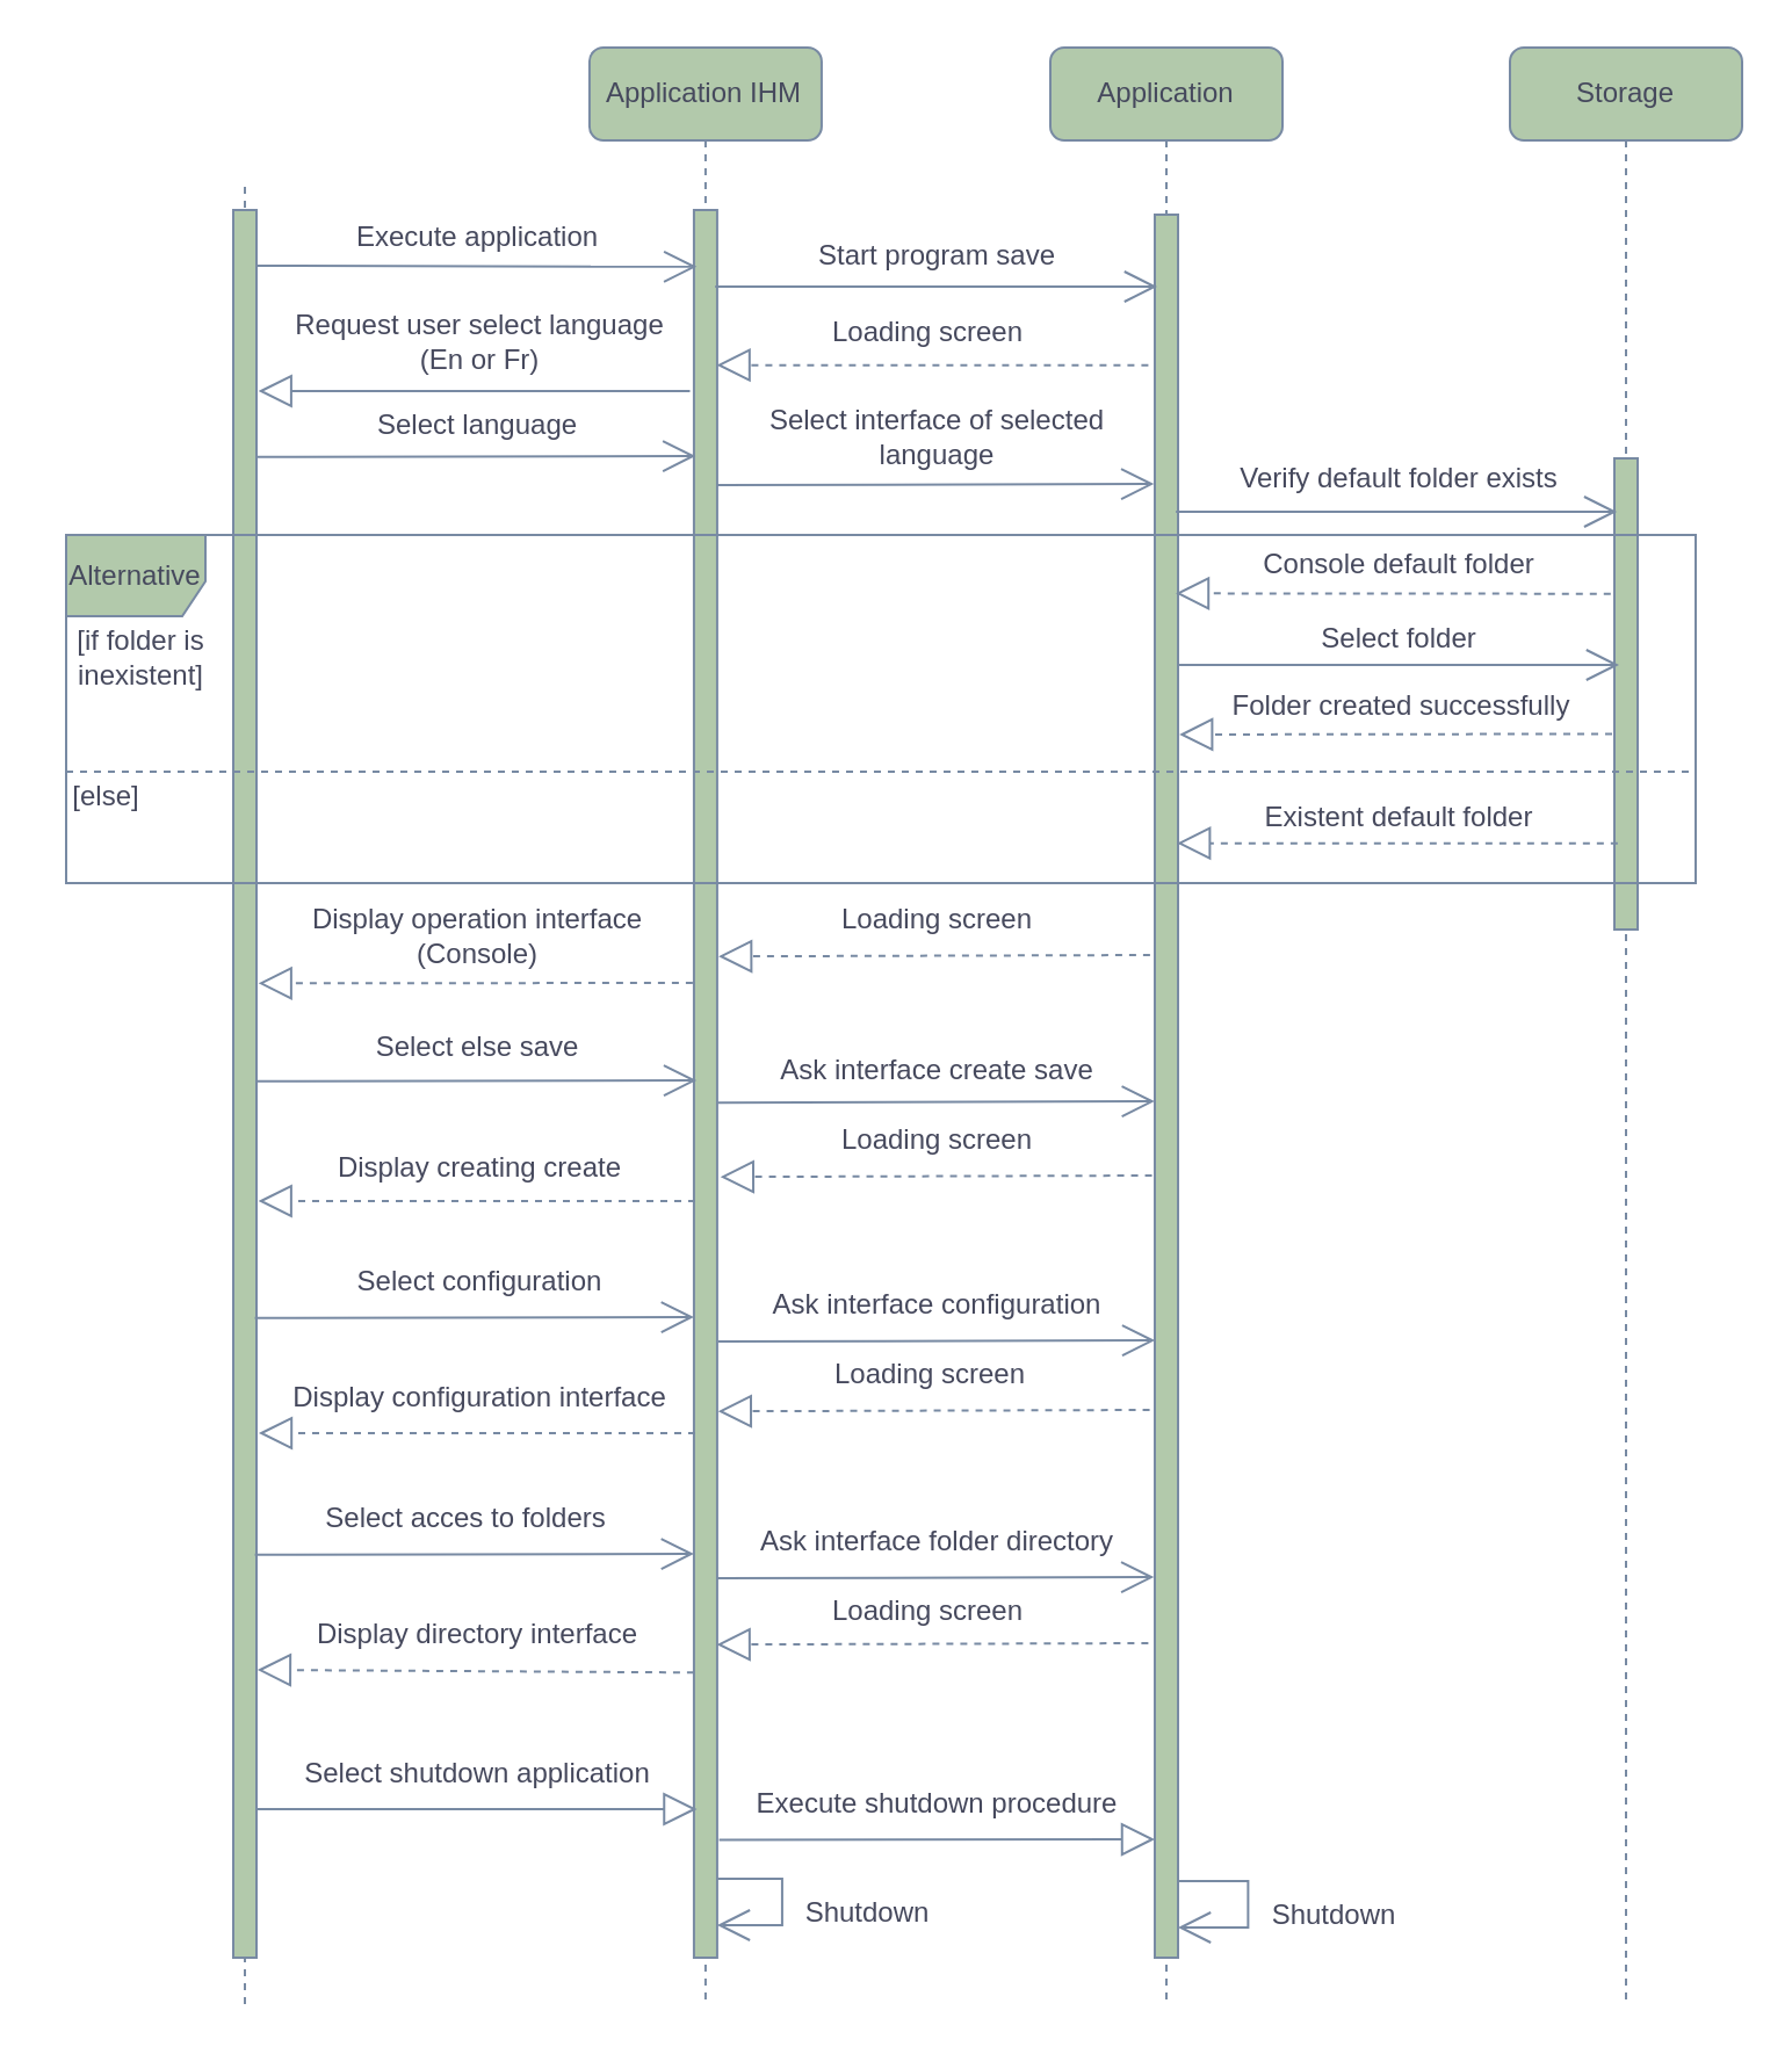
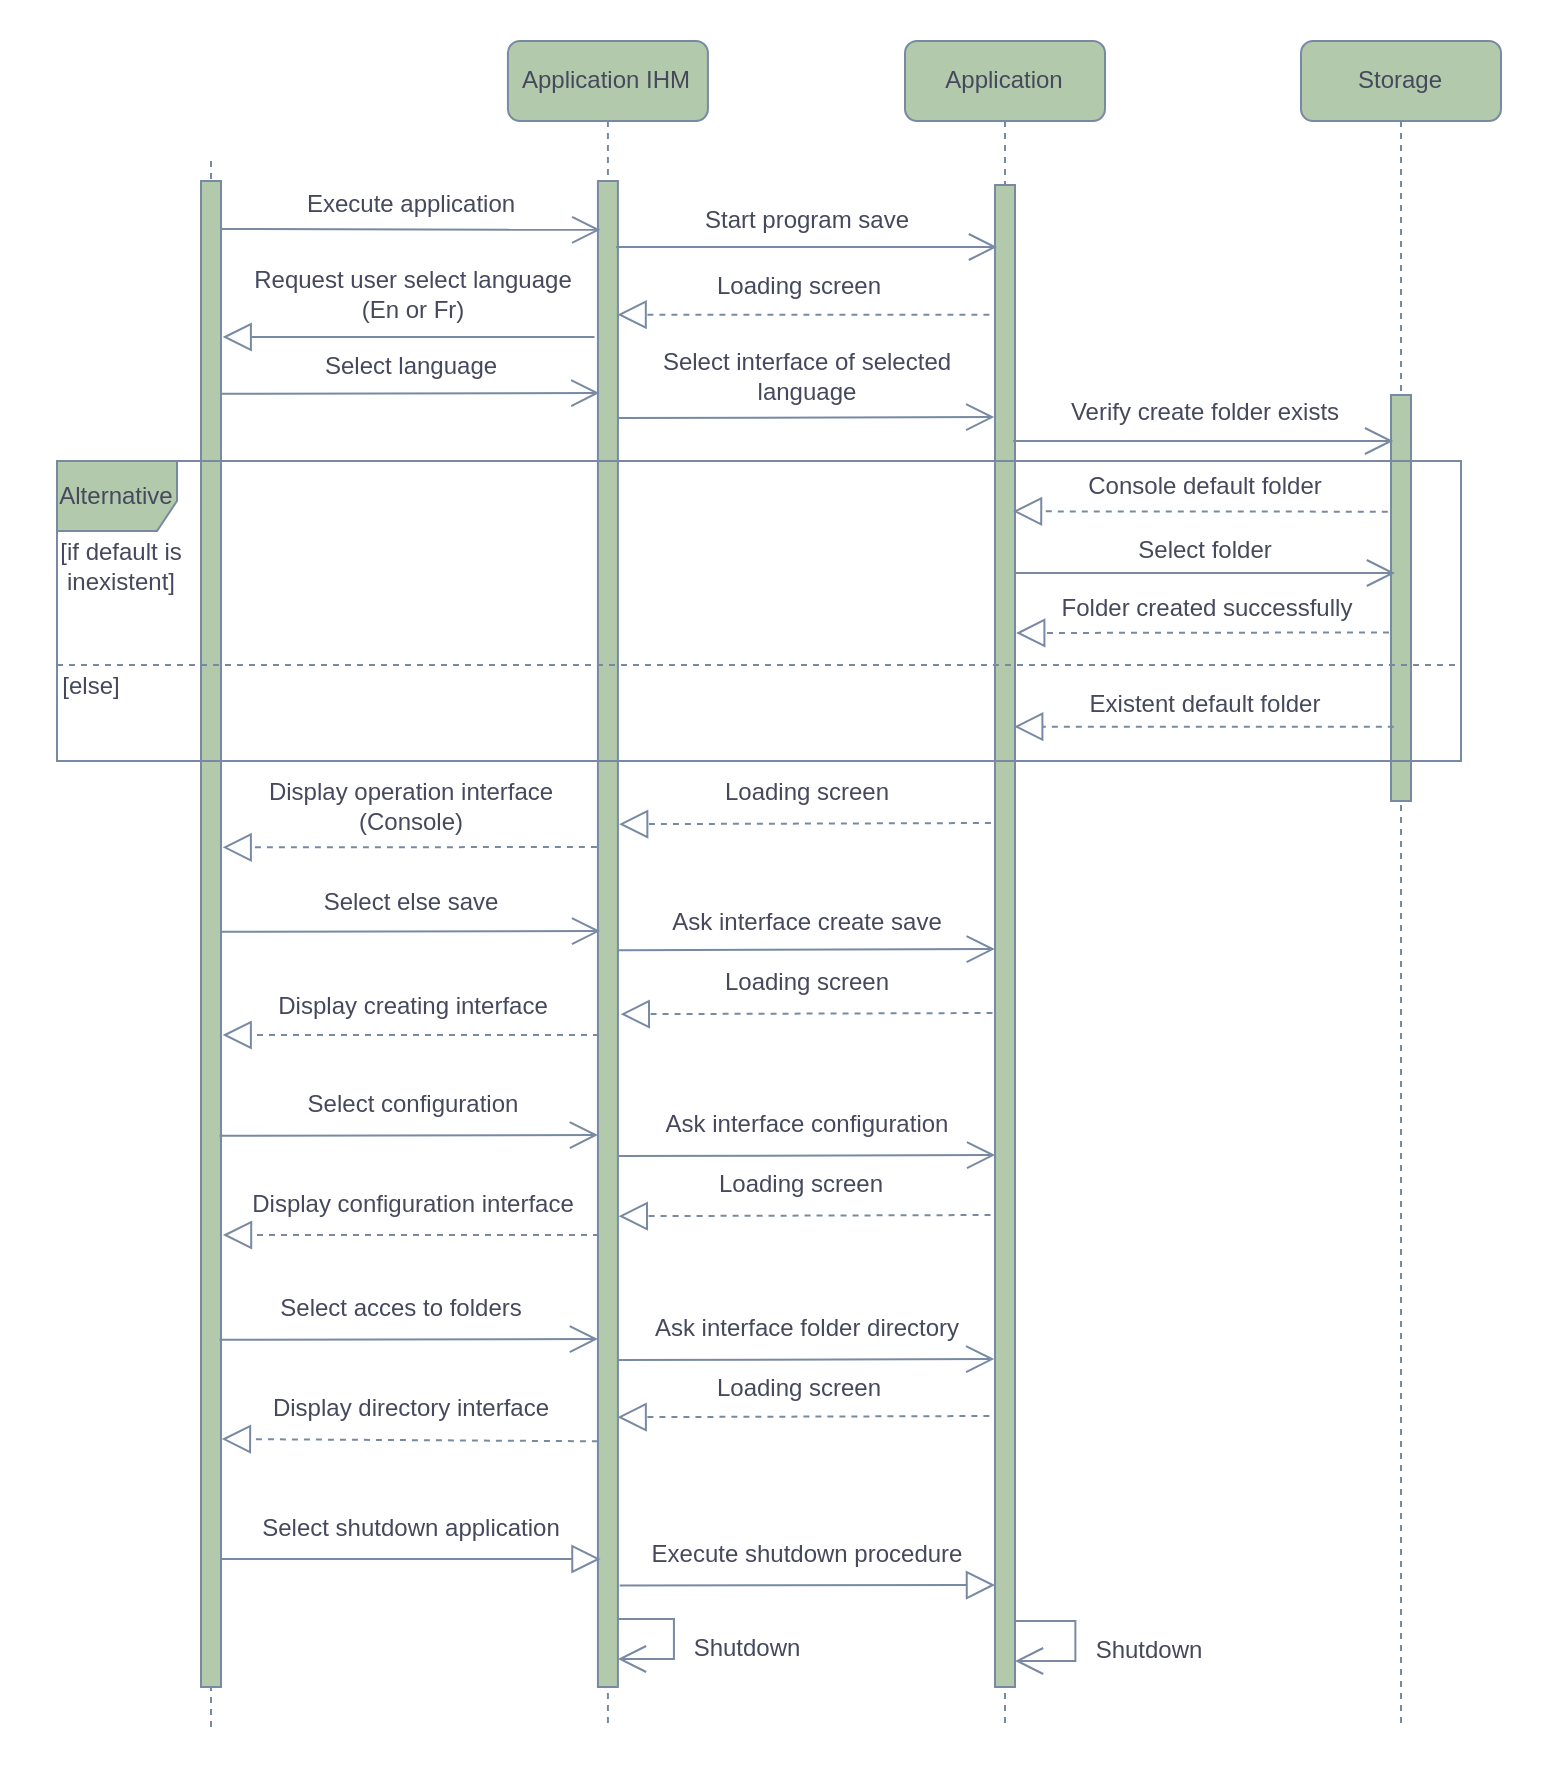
- <mxCell id="51" value="Verify default folder exists" style="text;html=1;align=center;verticalAlign=middle;resizable=0;points=[];autosize=1;strokeColor=none;fillColor=none;rounded=1;fontColor=#46495D;" vertex="1" parent="1"><mxGeometry x="521.5" y="191" width="160" height="30" as="geometry" /></mxCell>
+ <mxCell id="51" value="Verify create folder exists" style="text;html=1;align=center;verticalAlign=middle;resizable=0;points=[];autosize=1;strokeColor=none;fillColor=none;rounded=1;fontColor=#46495D;" vertex="1" parent="1"><mxGeometry x="521.5" y="191" width="160" height="30" as="geometry" /></mxCell>
- <mxCell id="54" value="[if folder is &lt;br&gt;inexistent]" style="text;html=1;align=center;verticalAlign=middle;resizable=0;points=[];autosize=1;strokeColor=none;fillColor=none;fontColor=#46495D;" vertex="1" parent="1"><mxGeometry x="20" y="263" width="80" height="40" as="geometry" /></mxCell>
+ <mxCell id="54" value="[if default is &lt;br&gt;inexistent]" style="text;html=1;align=center;verticalAlign=middle;resizable=0;points=[];autosize=1;strokeColor=none;fillColor=none;fontColor=#46495D;" vertex="1" parent="1"><mxGeometry x="20" y="263" width="80" height="40" as="geometry" /></mxCell>
- <mxCell id="21" value="Display creating create" style="text;html=1;align=center;verticalAlign=middle;resizable=0;points=[];autosize=1;strokeColor=none;fillColor=none;rounded=1;fontColor=#46495D;" parent="1" vertex="1"><mxGeometry x="125.83" y="488" width="160" height="30" as="geometry" /></mxCell>
+ <mxCell id="21" value="Display creating interface" style="text;html=1;align=center;verticalAlign=middle;resizable=0;points=[];autosize=1;strokeColor=none;fillColor=none;rounded=1;fontColor=#46495D;" parent="1" vertex="1"><mxGeometry x="125.83" y="488" width="160" height="30" as="geometry" /></mxCell>
